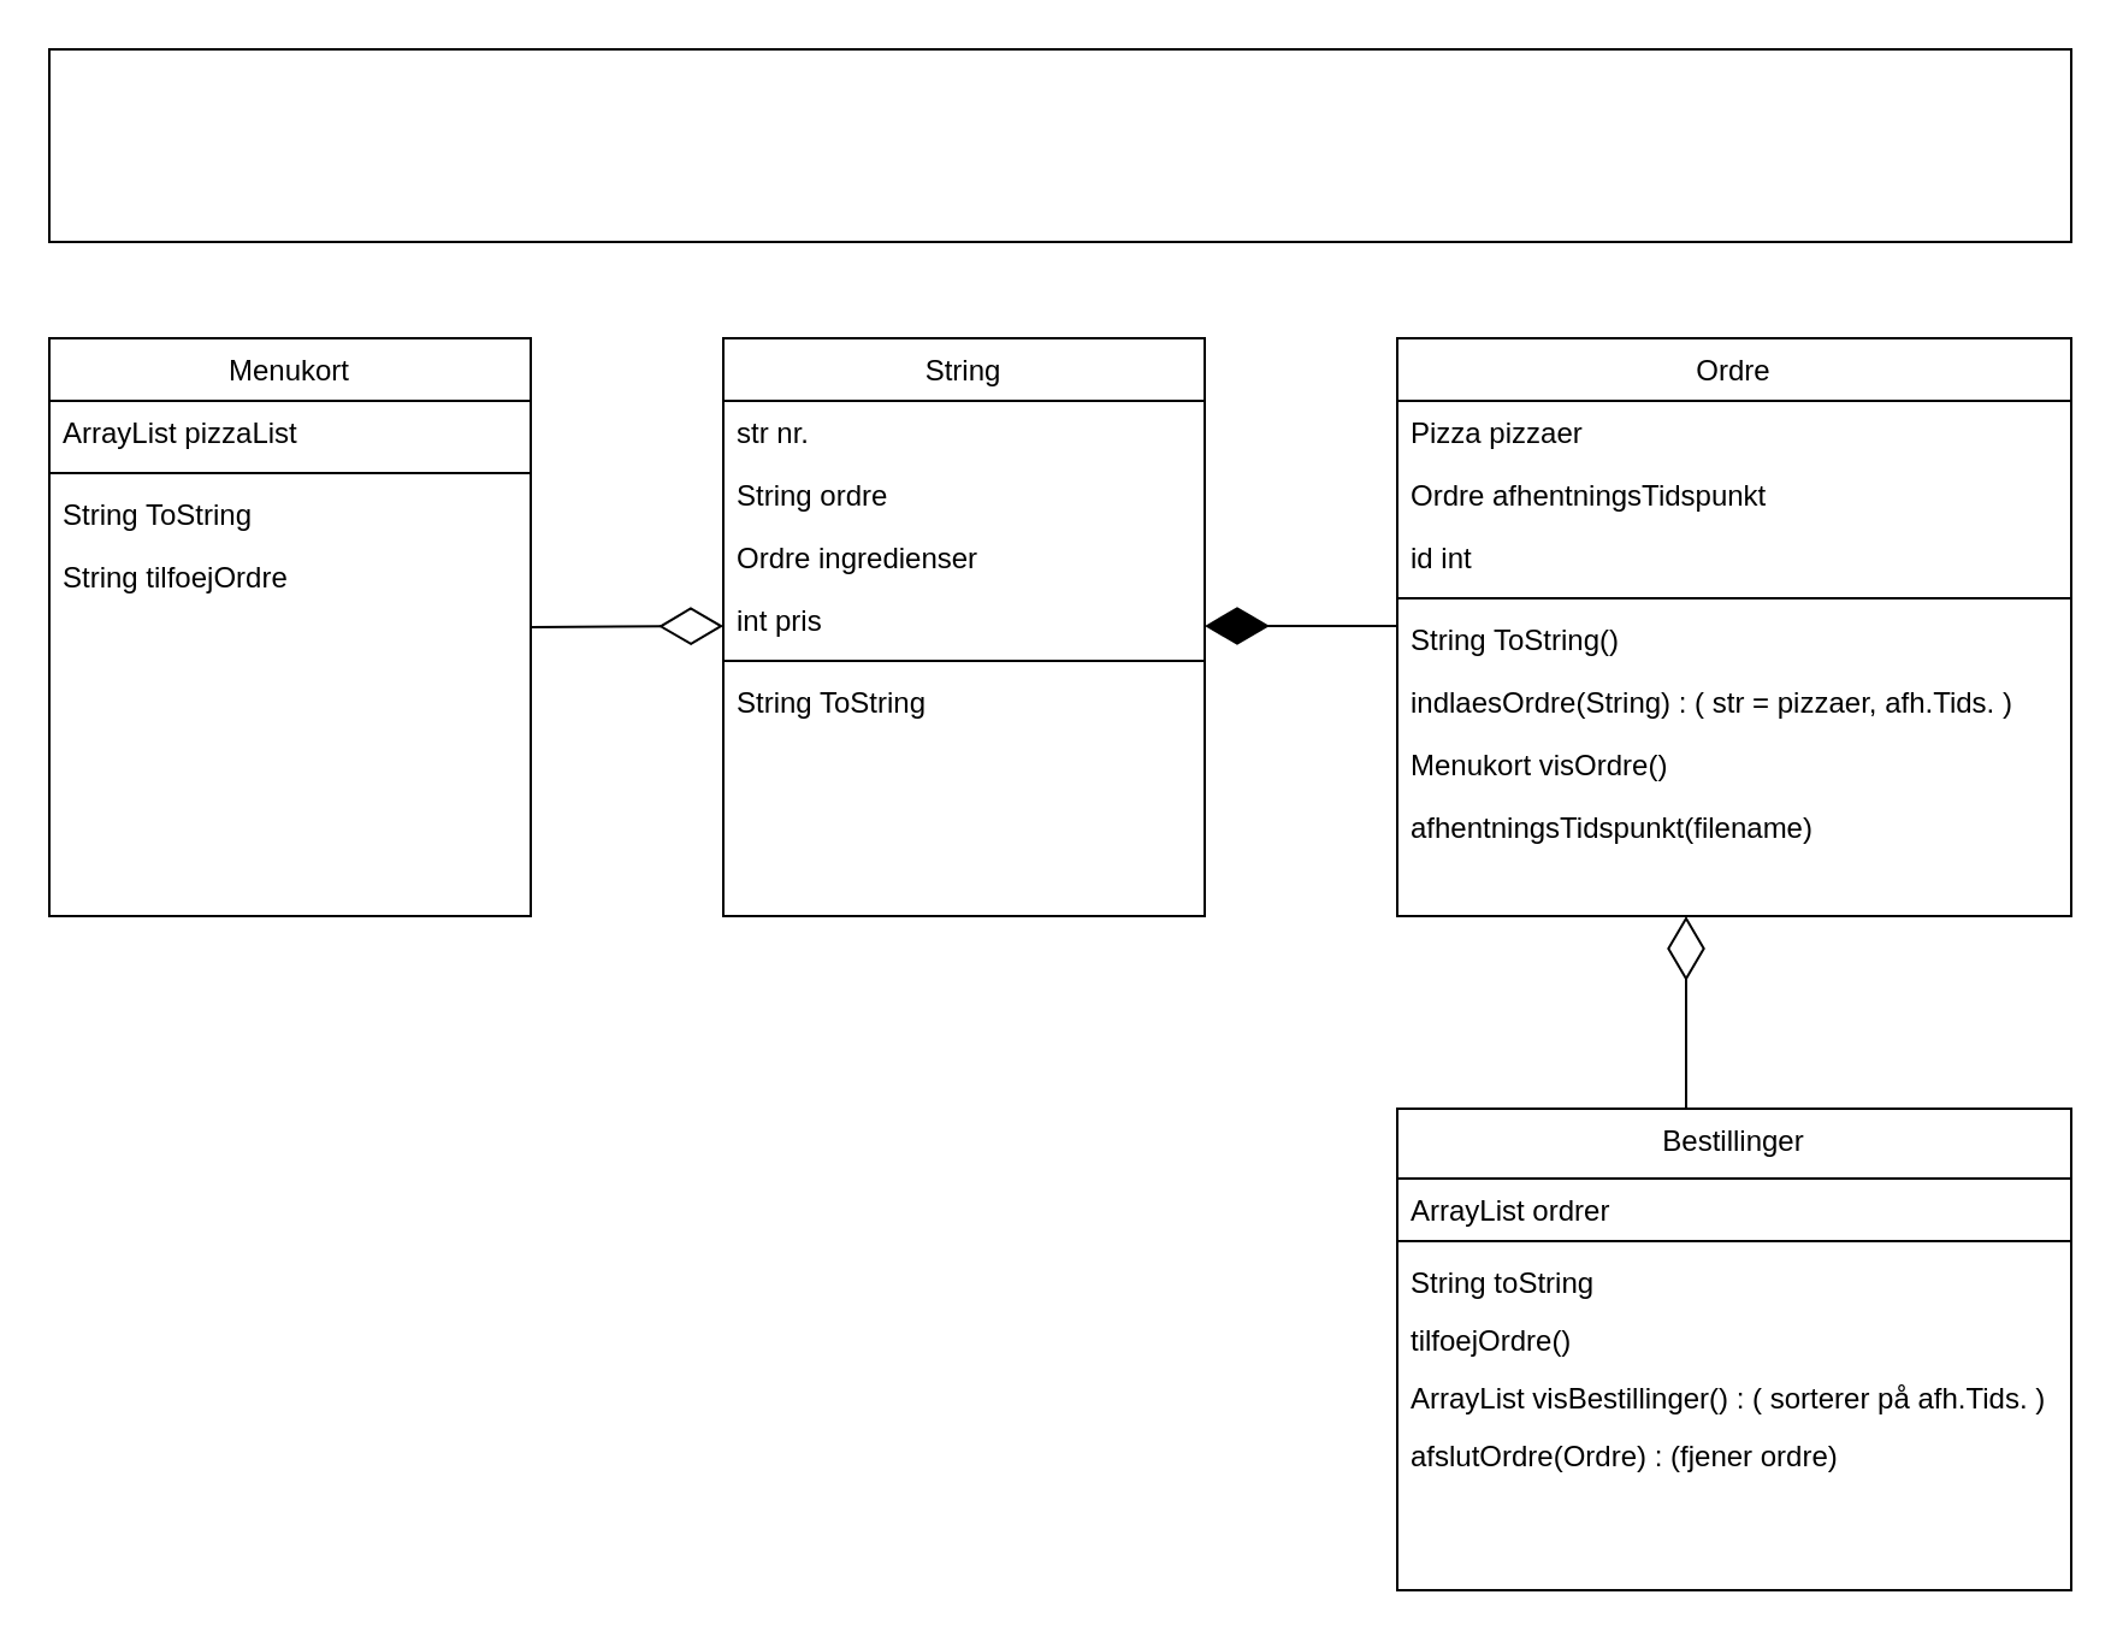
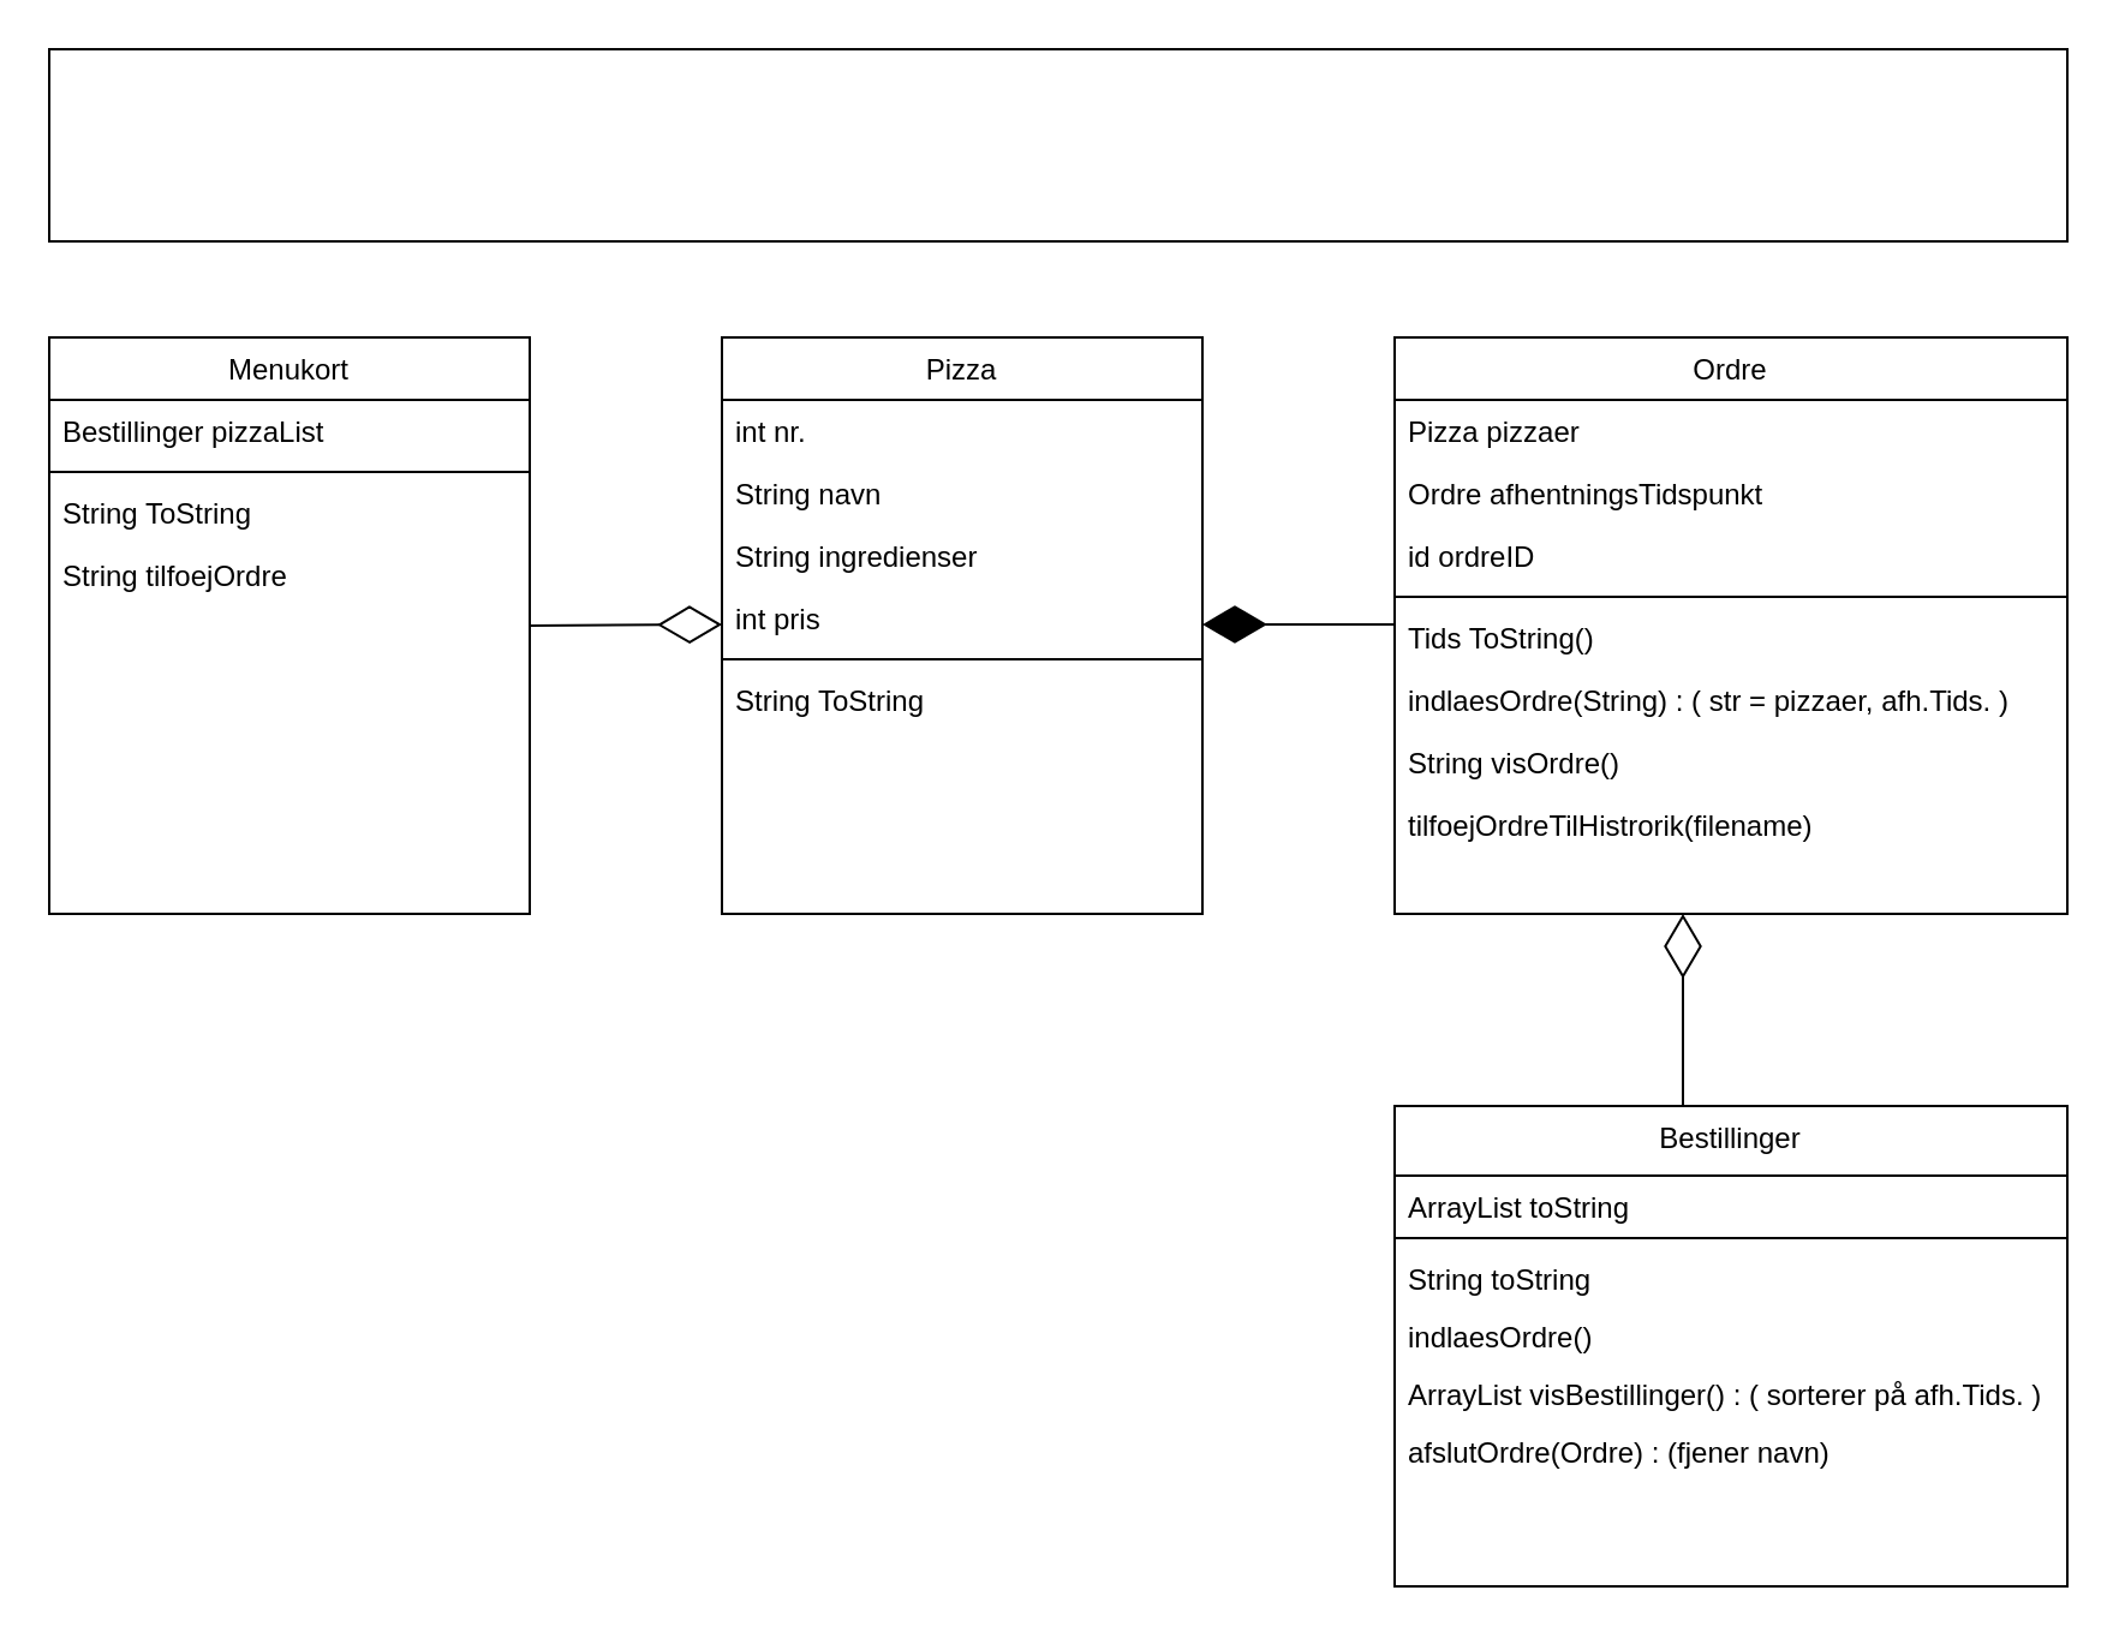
- <mxCell id="10" value="String" style="swimlane;fontStyle=0;align=center;verticalAlign=top;childLayout=stackLayout;horizontal=1;startSize=26;horizontalStack=0;resizeParent=1;resizeLast=0;collapsible=1;marginBottom=0;rounded=0;shadow=0;strokeWidth=1;" vertex="1" parent="1"><mxGeometry x="300" y="140" width="200" height="240" as="geometry"><mxRectangle x="230" y="140" width="160" height="26" as="alternateBounds" /></mxGeometry></mxCell>
+ <mxCell id="10" value="Pizza" style="swimlane;fontStyle=0;align=center;verticalAlign=top;childLayout=stackLayout;horizontal=1;startSize=26;horizontalStack=0;resizeParent=1;resizeLast=0;collapsible=1;marginBottom=0;rounded=0;shadow=0;strokeWidth=1;" vertex="1" parent="1"><mxGeometry x="300" y="140" width="200" height="240" as="geometry"><mxRectangle x="230" y="140" width="160" height="26" as="alternateBounds" /></mxGeometry></mxCell>
- <mxCell id="6" value="ArrayList pizzaList" style="text;align=left;verticalAlign=top;spacingLeft=4;spacingRight=4;overflow=hidden;rotatable=0;points=[[0,0.5],[1,0.5]];portConstraint=eastwest;" parent="5" vertex="1"><mxGeometry y="26" width="200" height="26" as="geometry" /></mxCell>
+ <mxCell id="6" value="Bestillinger pizzaList" style="text;align=left;verticalAlign=top;spacingLeft=4;spacingRight=4;overflow=hidden;rotatable=0;points=[[0,0.5],[1,0.5]];portConstraint=eastwest;" parent="5" vertex="1"><mxGeometry y="26" width="200" height="26" as="geometry" /></mxCell>
- <mxCell id="11" value="str nr." style="text;align=left;verticalAlign=top;spacingLeft=4;spacingRight=4;overflow=hidden;rotatable=0;points=[[0,0.5],[1,0.5]];portConstraint=eastwest;" vertex="1" parent="10"><mxGeometry y="26" width="200" height="26" as="geometry" /></mxCell>
+ <mxCell id="11" value="int nr." style="text;align=left;verticalAlign=top;spacingLeft=4;spacingRight=4;overflow=hidden;rotatable=0;points=[[0,0.5],[1,0.5]];portConstraint=eastwest;" vertex="1" parent="10"><mxGeometry y="26" width="200" height="26" as="geometry" /></mxCell>
- <mxCell id="12" value="String ordre " style="text;align=left;verticalAlign=top;spacingLeft=4;spacingRight=4;overflow=hidden;rotatable=0;points=[[0,0.5],[1,0.5]];portConstraint=eastwest;" vertex="1" parent="10"><mxGeometry y="52" width="200" height="26" as="geometry" /></mxCell>
+ <mxCell id="12" value="String navn " style="text;align=left;verticalAlign=top;spacingLeft=4;spacingRight=4;overflow=hidden;rotatable=0;points=[[0,0.5],[1,0.5]];portConstraint=eastwest;" vertex="1" parent="10"><mxGeometry y="52" width="200" height="26" as="geometry" /></mxCell>
- <mxCell id="13" value="Ordre ingredienser" style="text;align=left;verticalAlign=top;spacingLeft=4;spacingRight=4;overflow=hidden;rotatable=0;points=[[0,0.5],[1,0.5]];portConstraint=eastwest;" vertex="1" parent="10"><mxGeometry y="78" width="200" height="26" as="geometry" /></mxCell>
+ <mxCell id="13" value="String ingredienser" style="text;align=left;verticalAlign=top;spacingLeft=4;spacingRight=4;overflow=hidden;rotatable=0;points=[[0,0.5],[1,0.5]];portConstraint=eastwest;" vertex="1" parent="10"><mxGeometry y="78" width="200" height="26" as="geometry" /></mxCell>
- <mxCell id="20" value="id int " style="text;align=left;verticalAlign=top;spacingLeft=4;spacingRight=4;overflow=hidden;rotatable=0;points=[[0,0.5],[1,0.5]];portConstraint=eastwest;" vertex="1" parent="17"><mxGeometry y="78" width="280" height="26" as="geometry" /></mxCell>
+ <mxCell id="20" value="id ordreID " style="text;align=left;verticalAlign=top;spacingLeft=4;spacingRight=4;overflow=hidden;rotatable=0;points=[[0,0.5],[1,0.5]];portConstraint=eastwest;" vertex="1" parent="17"><mxGeometry y="78" width="280" height="26" as="geometry" /></mxCell>
- <mxCell id="22" value="String ToString()" style="text;align=left;verticalAlign=top;spacingLeft=4;spacingRight=4;overflow=hidden;rotatable=0;points=[[0,0.5],[1,0.5]];portConstraint=eastwest;" vertex="1" parent="17"><mxGeometry y="112" width="280" height="26" as="geometry" /></mxCell>
+ <mxCell id="22" value="Tids ToString()" style="text;align=left;verticalAlign=top;spacingLeft=4;spacingRight=4;overflow=hidden;rotatable=0;points=[[0,0.5],[1,0.5]];portConstraint=eastwest;" vertex="1" parent="17"><mxGeometry y="112" width="280" height="26" as="geometry" /></mxCell>
- <mxCell id="24" value="Menukort visOrdre()" style="text;align=left;verticalAlign=top;spacingLeft=4;spacingRight=4;overflow=hidden;rotatable=0;points=[[0,0.5],[1,0.5]];portConstraint=eastwest;" vertex="1" parent="17"><mxGeometry y="164" width="280" height="26" as="geometry" /></mxCell>
+ <mxCell id="24" value="String visOrdre()" style="text;align=left;verticalAlign=top;spacingLeft=4;spacingRight=4;overflow=hidden;rotatable=0;points=[[0,0.5],[1,0.5]];portConstraint=eastwest;" vertex="1" parent="17"><mxGeometry y="164" width="280" height="26" as="geometry" /></mxCell>
- <mxCell id="25" value="afhentningsTidspunkt(filename)" style="text;align=left;verticalAlign=top;spacingLeft=4;spacingRight=4;overflow=hidden;rotatable=0;points=[[0,0.5],[1,0.5]];portConstraint=eastwest;" vertex="1" parent="17"><mxGeometry y="190" width="280" height="26" as="geometry" /></mxCell>
+ <mxCell id="25" value="tilfoejOrdreTilHistrorik(filename)" style="text;align=left;verticalAlign=top;spacingLeft=4;spacingRight=4;overflow=hidden;rotatable=0;points=[[0,0.5],[1,0.5]];portConstraint=eastwest;" vertex="1" parent="17"><mxGeometry y="190" width="280" height="26" as="geometry" /></mxCell>
- <mxCell id="27" value="ArrayList ordrer" style="text;align=left;verticalAlign=top;spacingLeft=4;spacingRight=4;overflow=hidden;rotatable=0;points=[[0,0.5],[1,0.5]];portConstraint=eastwest;" parent="26" vertex="1"><mxGeometry y="29" width="280" height="22" as="geometry" /></mxCell>
+ <mxCell id="27" value="ArrayList toString" style="text;align=left;verticalAlign=top;spacingLeft=4;spacingRight=4;overflow=hidden;rotatable=0;points=[[0,0.5],[1,0.5]];portConstraint=eastwest;" parent="26" vertex="1"><mxGeometry y="29" width="280" height="22" as="geometry" /></mxCell>
- <mxCell id="30" value="tilfoejOrdre()" style="text;align=left;verticalAlign=top;spacingLeft=4;spacingRight=4;overflow=hidden;rotatable=0;points=[[0,0.5],[1,0.5]];portConstraint=eastwest;rounded=0;shadow=0;html=0;" vertex="1" parent="26"><mxGeometry y="83" width="280" height="24" as="geometry" /></mxCell>
+ <mxCell id="30" value="indlaesOrdre()" style="text;align=left;verticalAlign=top;spacingLeft=4;spacingRight=4;overflow=hidden;rotatable=0;points=[[0,0.5],[1,0.5]];portConstraint=eastwest;rounded=0;shadow=0;html=0;" vertex="1" parent="26"><mxGeometry y="83" width="280" height="24" as="geometry" /></mxCell>
- <mxCell id="32" value="afslutOrdre(Ordre) : (fjener ordre)" style="text;align=left;verticalAlign=top;spacingLeft=4;spacingRight=4;overflow=hidden;rotatable=0;points=[[0,0.5],[1,0.5]];portConstraint=eastwest;rounded=0;shadow=0;html=0;" vertex="1" parent="26"><mxGeometry y="131" width="280" height="24" as="geometry" /></mxCell>
+ <mxCell id="32" value="afslutOrdre(Ordre) : (fjener navn)" style="text;align=left;verticalAlign=top;spacingLeft=4;spacingRight=4;overflow=hidden;rotatable=0;points=[[0,0.5],[1,0.5]];portConstraint=eastwest;rounded=0;shadow=0;html=0;" vertex="1" parent="26"><mxGeometry y="131" width="280" height="24" as="geometry" /></mxCell>
